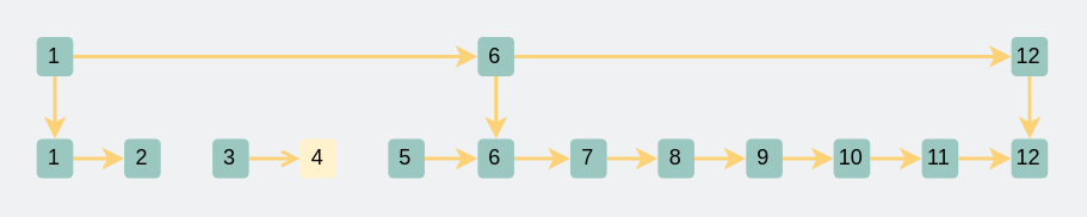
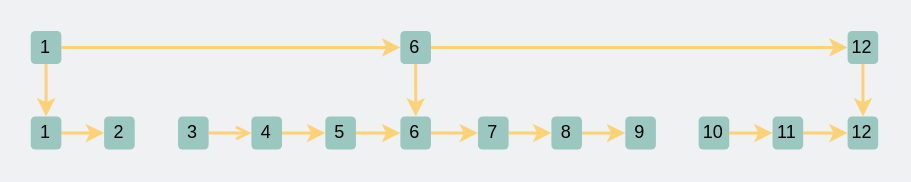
- <mxCell id="8" value="&lt;font&gt;4&lt;/font&gt;" style="rounded=1;whiteSpace=wrap;html=1;fillColor=#fff2cc;strokeColor=none;fontColor=#000000;" parent="1" vertex="1"><mxGeometry x="167.02" y="77" width="20.38" height="22" as="geometry" /></mxCell>
+ <mxCell id="8" value="&lt;font&gt;4&lt;/font&gt;" style="rounded=1;whiteSpace=wrap;html=1;fillColor=#9AC7BF;strokeColor=none;fontColor=#000000;" parent="1" vertex="1"><mxGeometry x="167.02" y="77" width="20.38" height="22" as="geometry" /></mxCell>
+ <mxCell id="7" style="edgeStyle=orthogonalEdgeStyle;rounded=0;orthogonalLoop=1;jettySize=auto;html=1;exitX=1;exitY=0.5;exitDx=0;exitDy=0;entryX=0;entryY=0.5;entryDx=0;entryDy=0;fontSize=24;strokeColor=#FDD276;strokeWidth=2;" parent="1" source="8" target="10" edge="1"><mxGeometry relative="1" as="geometry" /></mxCell>
- <mxCell id="17" style="edgeStyle=orthogonalEdgeStyle;rounded=0;orthogonalLoop=1;jettySize=auto;html=1;exitX=1;exitY=0.5;exitDx=0;exitDy=0;entryX=0;entryY=0.5;entryDx=0;entryDy=0;fontSize=24;strokeColor=#FDD276;strokeWidth=2;" parent="1" source="18" target="20" edge="1"><mxGeometry relative="1" as="geometry" /></mxCell>
